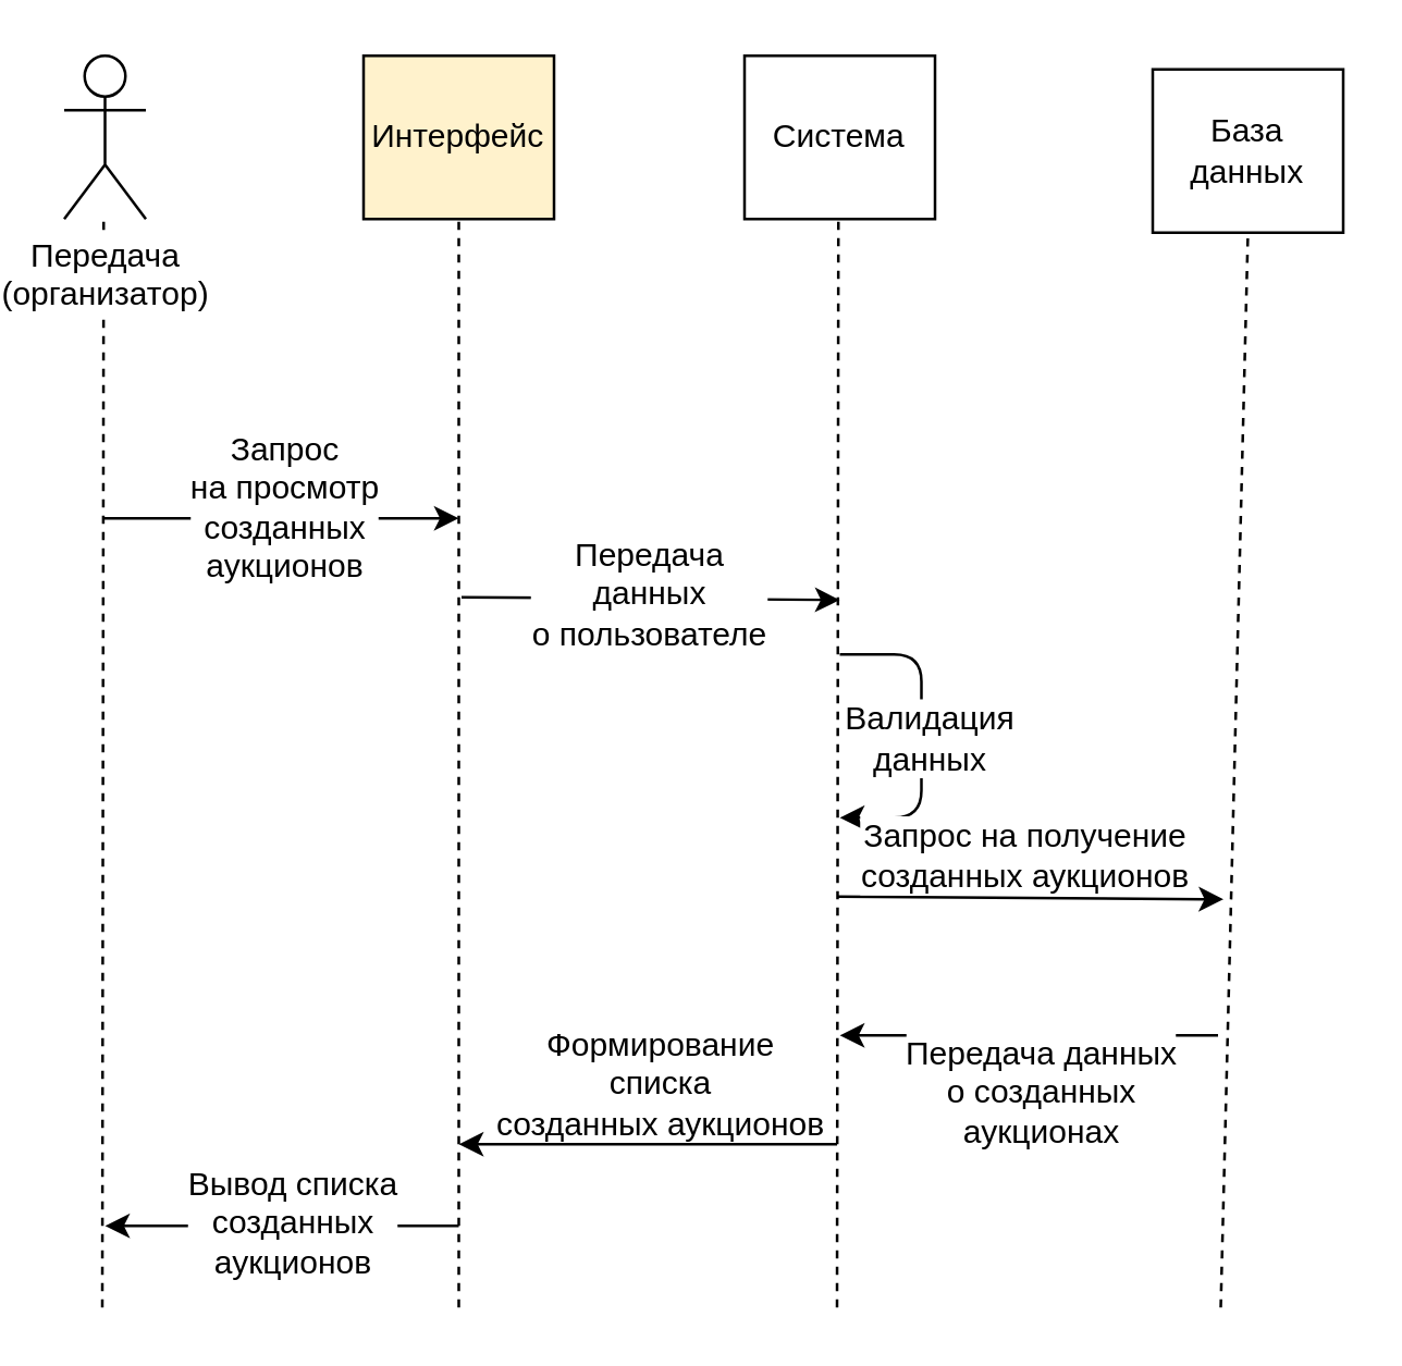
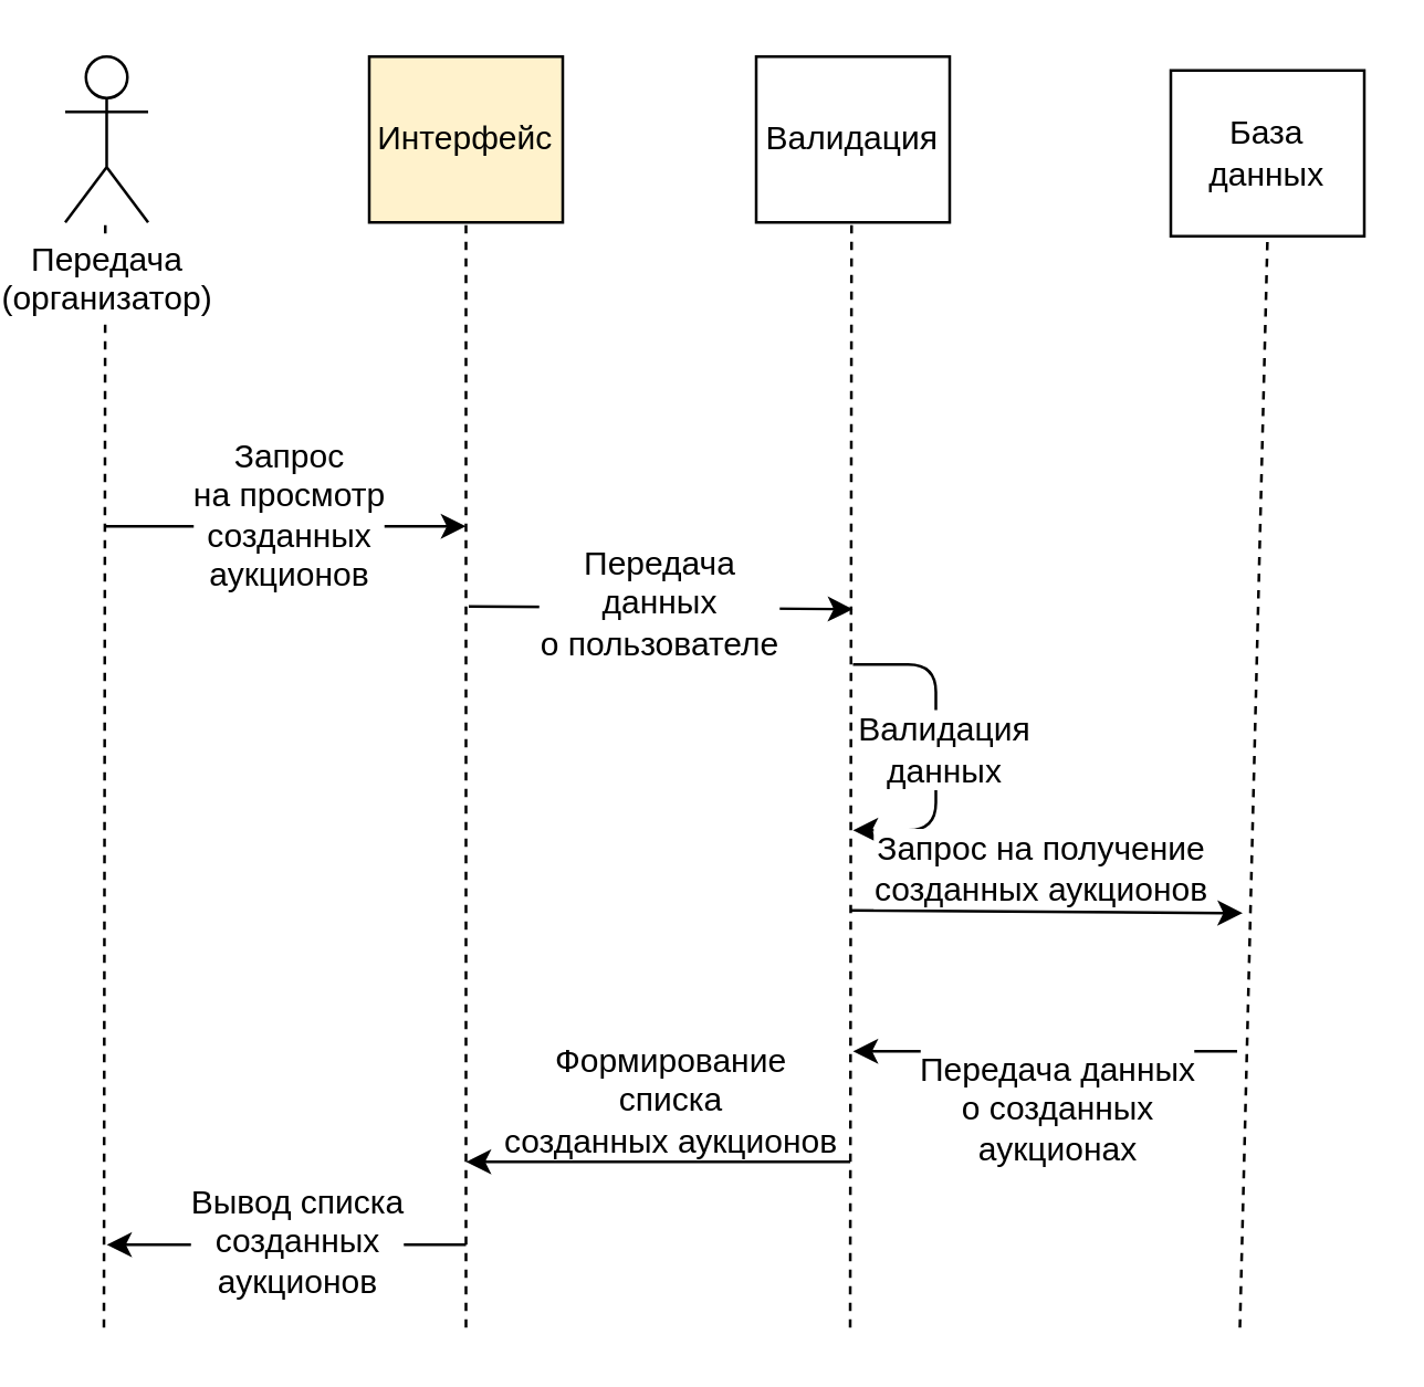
- <mxCell id="3" value="Система" style="rounded=0;whiteSpace=wrap;html=1;" vertex="1" parent="1"><mxGeometry x="270" y="20" width="70" height="60" as="geometry" /></mxCell>
+ <mxCell id="3" value="Валидация" style="rounded=0;whiteSpace=wrap;html=1;" vertex="1" parent="1"><mxGeometry x="270" y="20" width="70" height="60" as="geometry" /></mxCell>
